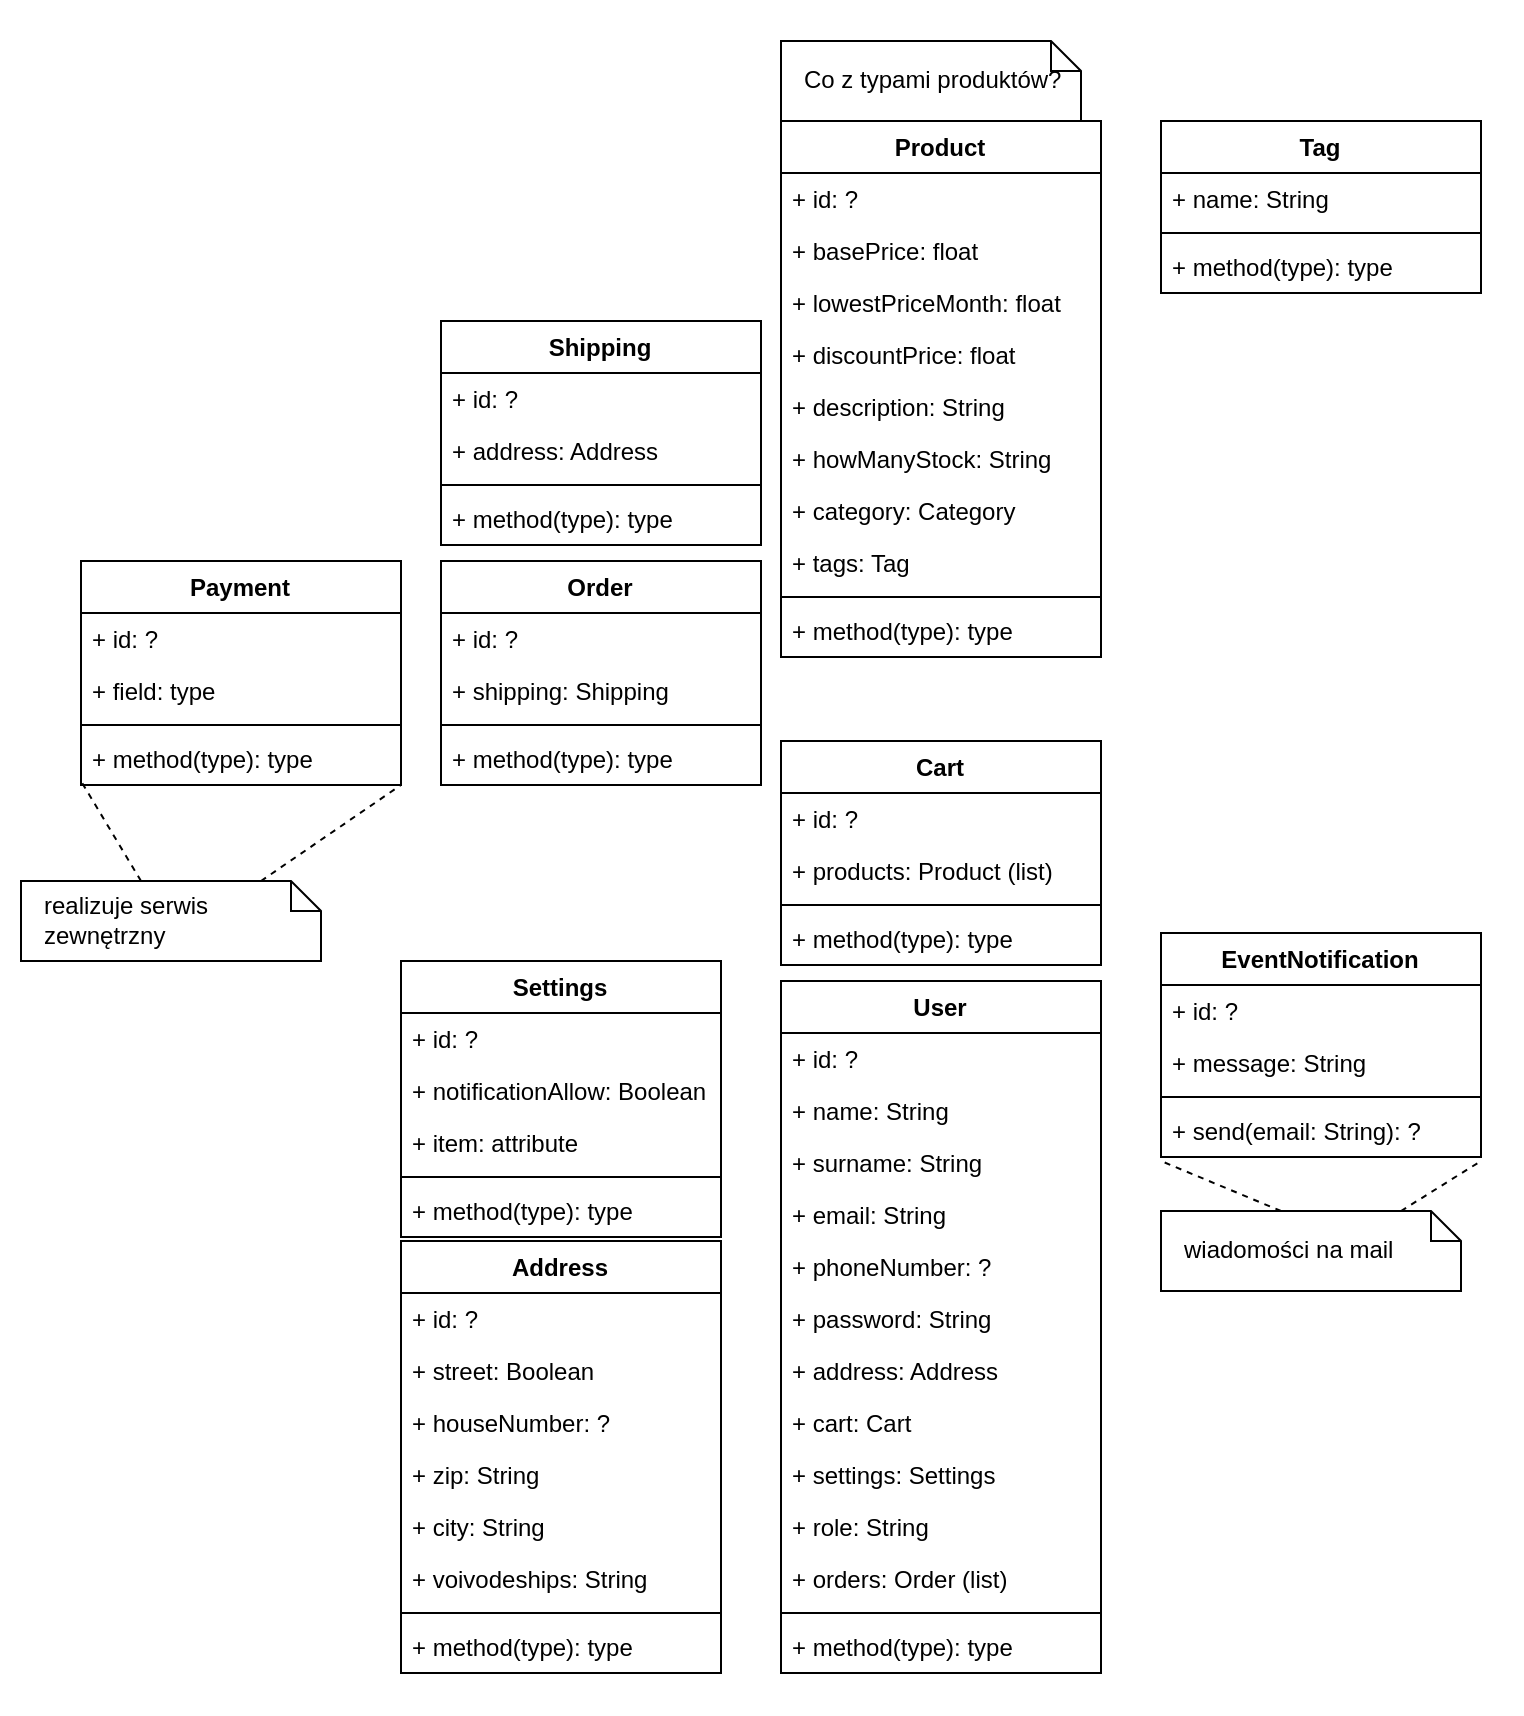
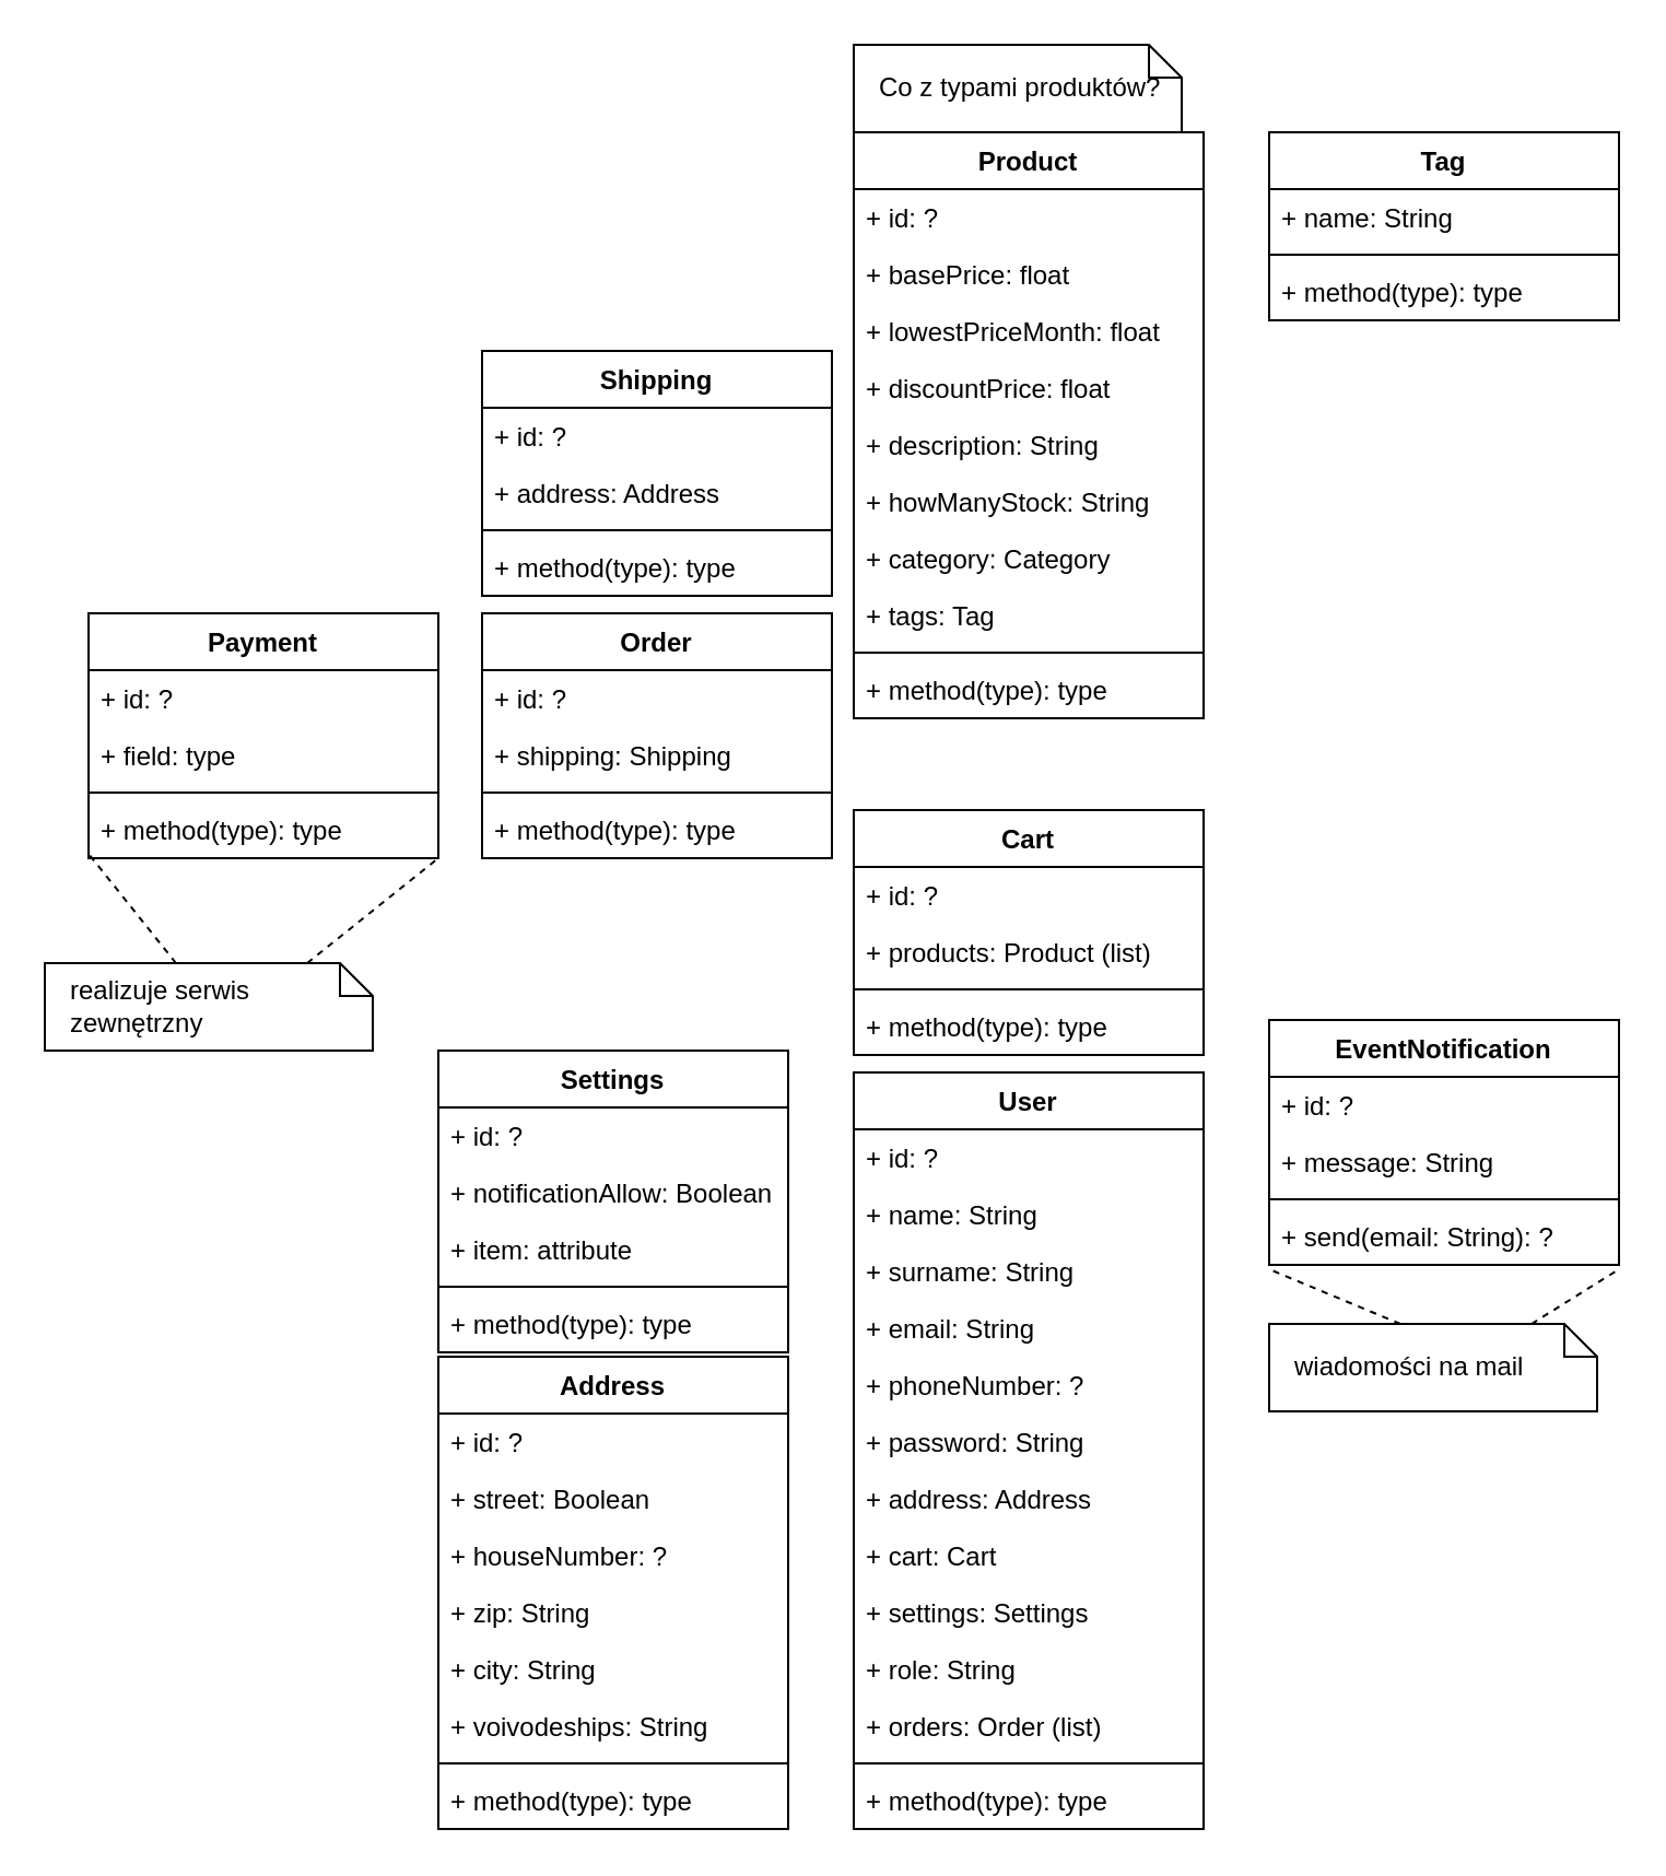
- <mxCell id="70" value="realizuje serwis zewnętrzny" style="shape=note;size=15;align=left;spacingLeft=10;html=1;whiteSpace=wrap;" parent="1" vertex="1"><mxGeometry x="10" y="440" width="150" height="40" as="geometry" /></mxCell>
+ <mxCell id="70" value="realizuje serwis zewnętrzny" style="shape=note;size=15;align=left;spacingLeft=10;html=1;whiteSpace=wrap;" parent="1" vertex="1"><mxGeometry x="20" y="440" width="150" height="40" as="geometry" /></mxCell>
